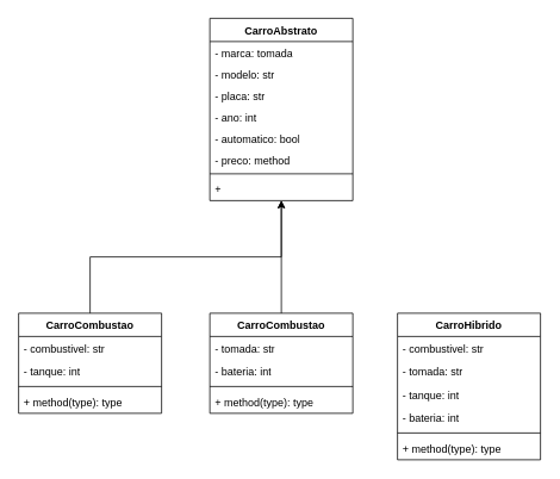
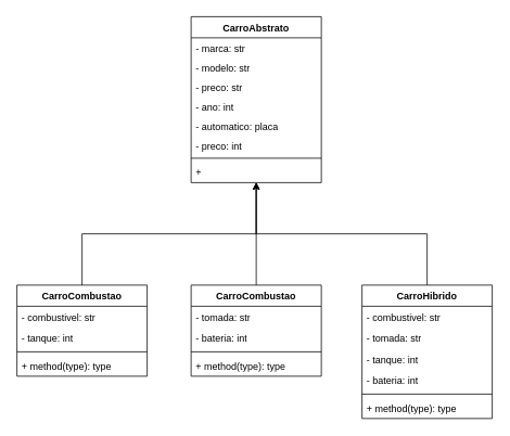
- <mxCell id="3" value="- marca: tomada" style="text;align=left;verticalAlign=top;spacingLeft=4;spacingRight=4;overflow=hidden;rotatable=0;points=[[0,0.5],[1,0.5]];portConstraint=eastwest;whiteSpace=wrap;html=1;" vertex="1" parent="2"><mxGeometry y="26" width="160" height="24" as="geometry" /></mxCell>
+ <mxCell id="3" value="- marca: str" style="text;align=left;verticalAlign=top;spacingLeft=4;spacingRight=4;overflow=hidden;rotatable=0;points=[[0,0.5],[1,0.5]];portConstraint=eastwest;whiteSpace=wrap;html=1;" vertex="1" parent="2"><mxGeometry y="26" width="160" height="24" as="geometry" /></mxCell>
- <mxCell id="5" value="- placa: str" style="text;align=left;verticalAlign=top;spacingLeft=4;spacingRight=4;overflow=hidden;rotatable=0;points=[[0,0.5],[1,0.5]];portConstraint=eastwest;whiteSpace=wrap;html=1;" vertex="1" parent="2"><mxGeometry y="74" width="160" height="24" as="geometry" /></mxCell>
+ <mxCell id="5" value="- preco: str" style="text;align=left;verticalAlign=top;spacingLeft=4;spacingRight=4;overflow=hidden;rotatable=0;points=[[0,0.5],[1,0.5]];portConstraint=eastwest;whiteSpace=wrap;html=1;" vertex="1" parent="2"><mxGeometry y="74" width="160" height="24" as="geometry" /></mxCell>
- <mxCell id="7" value="- automatico: bool" style="text;align=left;verticalAlign=top;spacingLeft=4;spacingRight=4;overflow=hidden;rotatable=0;points=[[0,0.5],[1,0.5]];portConstraint=eastwest;whiteSpace=wrap;html=1;" vertex="1" parent="2"><mxGeometry y="122" width="160" height="24" as="geometry" /></mxCell>
+ <mxCell id="7" value="- automatico: placa" style="text;align=left;verticalAlign=top;spacingLeft=4;spacingRight=4;overflow=hidden;rotatable=0;points=[[0,0.5],[1,0.5]];portConstraint=eastwest;whiteSpace=wrap;html=1;" vertex="1" parent="2"><mxGeometry y="122" width="160" height="24" as="geometry" /></mxCell>
- <mxCell id="8" value="- preco: method" style="text;align=left;verticalAlign=top;spacingLeft=4;spacingRight=4;overflow=hidden;rotatable=0;points=[[0,0.5],[1,0.5]];portConstraint=eastwest;whiteSpace=wrap;html=1;" vertex="1" parent="2"><mxGeometry y="146" width="160" height="24" as="geometry" /></mxCell>
+ <mxCell id="8" value="- preco: int" style="text;align=left;verticalAlign=top;spacingLeft=4;spacingRight=4;overflow=hidden;rotatable=0;points=[[0,0.5],[1,0.5]];portConstraint=eastwest;whiteSpace=wrap;html=1;" vertex="1" parent="2"><mxGeometry y="146" width="160" height="24" as="geometry" /></mxCell>
+ <mxCell id="23" style="edgeStyle=orthogonalEdgeStyle;rounded=0;orthogonalLoop=1;jettySize=auto;html=1;exitX=0.5;exitY=0;exitDx=0;exitDy=0;" edge="1" parent="1" source="24" target="2"><mxGeometry relative="1" as="geometry" /></mxCell>
